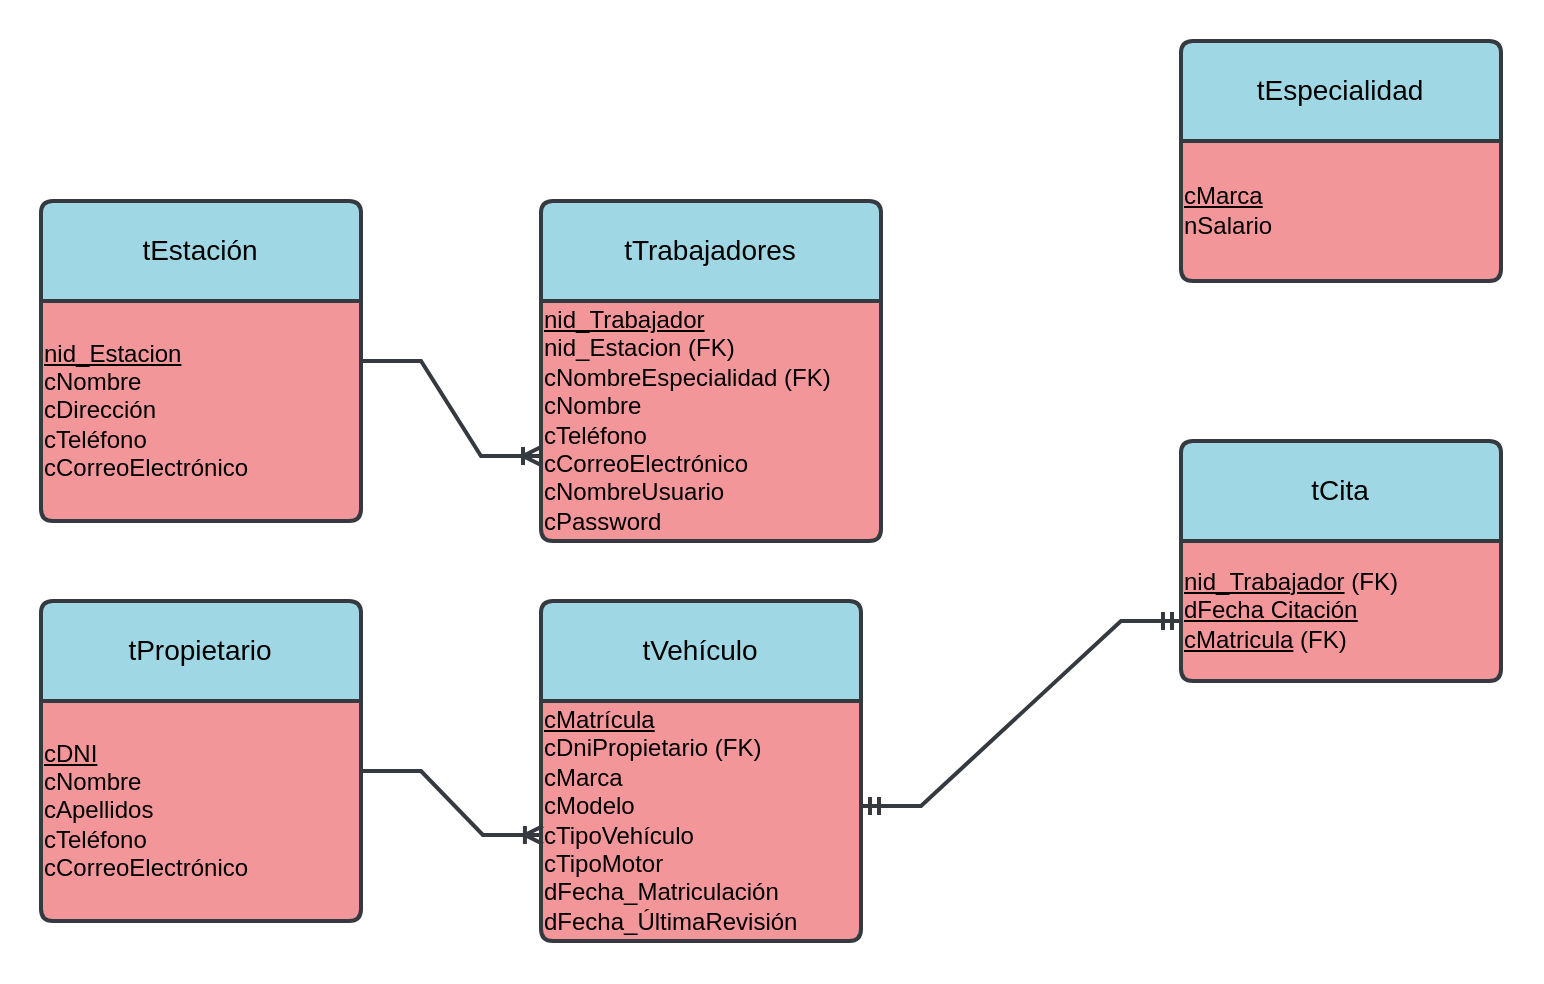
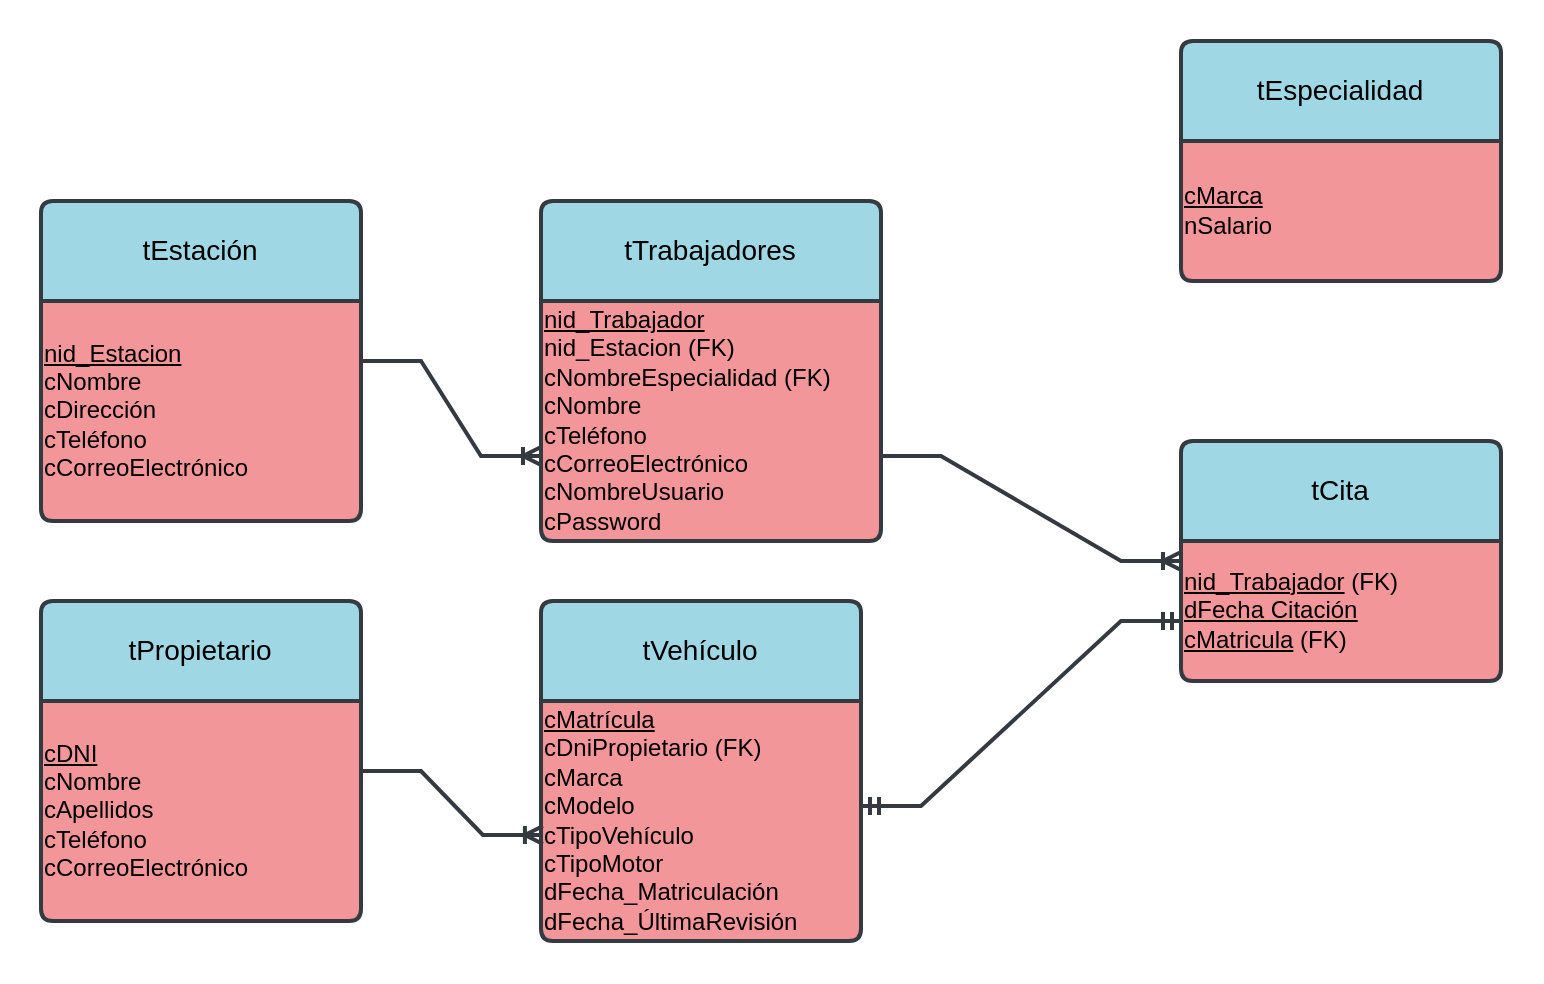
+ <mxCell id="15" value="" style="edgeStyle=entityRelationEdgeStyle;fontSize=12;html=1;endArrow=ERoneToMany;rounded=0;entryX=0;entryY=0.5;entryDx=0;entryDy=0;exitX=1;exitY=0.75;exitDx=0;exitDy=0;strokeWidth=2;strokeColor=#343a40;" parent="1" source="12" target="4" edge="1"><mxGeometry width="100" height="100" relative="1" as="geometry"><mxPoint x="410" y="600" as="sourcePoint" /><mxPoint x="510" y="500" as="targetPoint" /></mxGeometry></mxCell>
